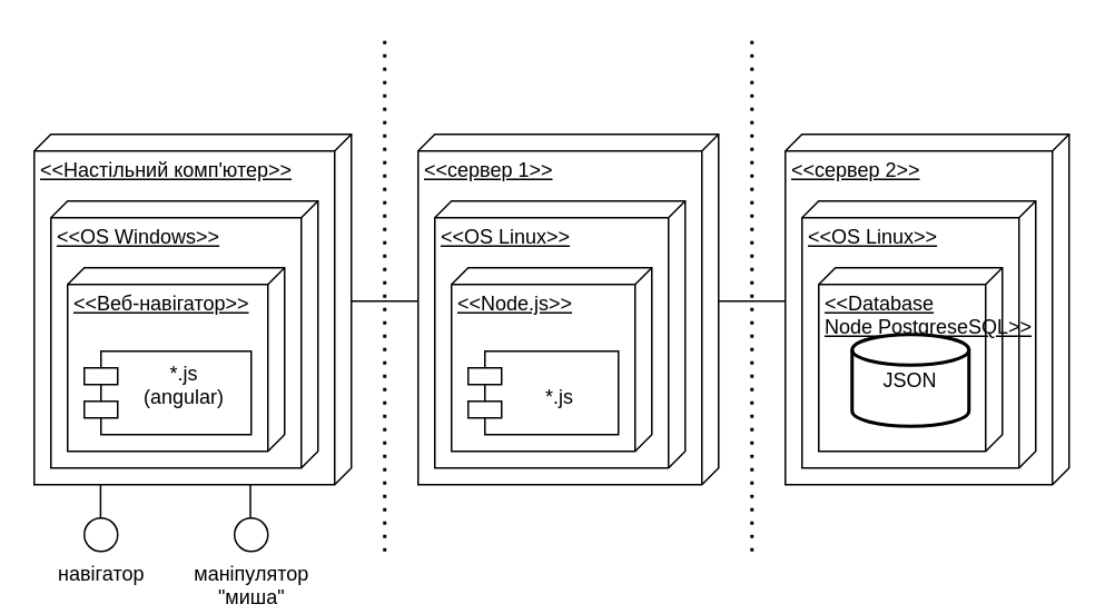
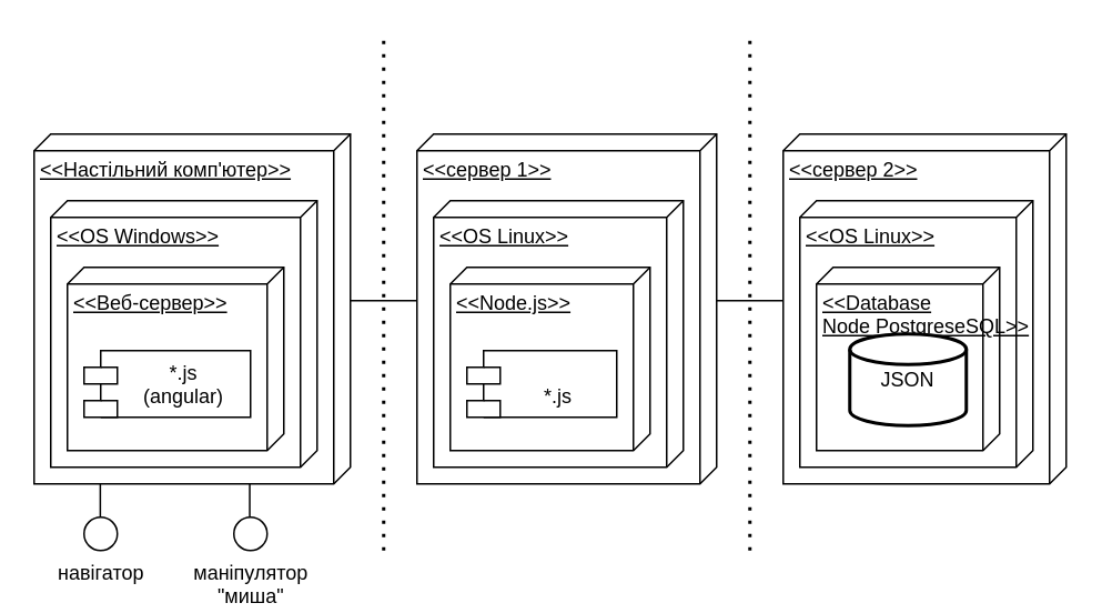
- <mxCell id="4" value="&amp;lt;&amp;lt;Веб-навігатор&amp;gt;&amp;gt;" style="verticalAlign=top;align=left;spacingTop=8;spacingLeft=2;spacingRight=12;shape=cube;size=10;direction=south;fontStyle=4;html=1;" parent="1" vertex="1"><mxGeometry x="40" y="160" width="130" height="110" as="geometry" /></mxCell>
+ <mxCell id="4" value="&amp;lt;&amp;lt;Веб-сервер&amp;gt;&amp;gt;" style="verticalAlign=top;align=left;spacingTop=8;spacingLeft=2;spacingRight=12;shape=cube;size=10;direction=south;fontStyle=4;html=1;" parent="1" vertex="1"><mxGeometry x="40" y="160" width="130" height="110" as="geometry" /></mxCell>
- <mxCell id="6" value="*.js&#10;(angular)" style="shape=module;align=left;spacingLeft=20;align=center;verticalAlign=top;" parent="1" vertex="1"><mxGeometry x="50" y="210" width="100" height="50" as="geometry" /></mxCell>
+ <mxCell id="6" value="*.js&#10;(angular)" style="shape=module;align=left;spacingLeft=20;align=center;verticalAlign=top;" parent="1" vertex="1"><mxGeometry x="50" y="210" width="100" height="40" as="geometry" /></mxCell>
- <mxCell id="9" value="&#10;*.js" style="shape=module;align=left;spacingLeft=20;align=center;verticalAlign=top;" parent="1" vertex="1"><mxGeometry x="280" y="210" width="90" height="50" as="geometry" /></mxCell>
+ <mxCell id="9" value="&#10;*.js" style="shape=module;align=left;spacingLeft=20;align=center;verticalAlign=top;" parent="1" vertex="1"><mxGeometry x="280" y="210" width="90" height="40" as="geometry" /></mxCell>
